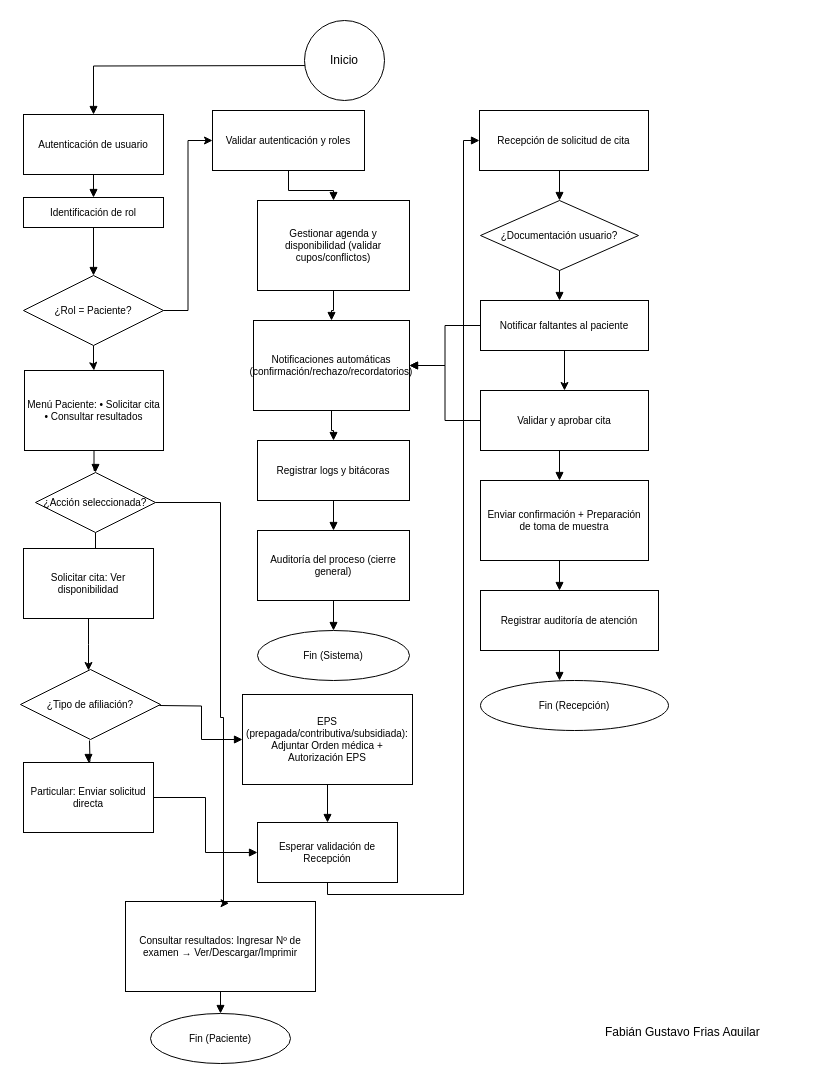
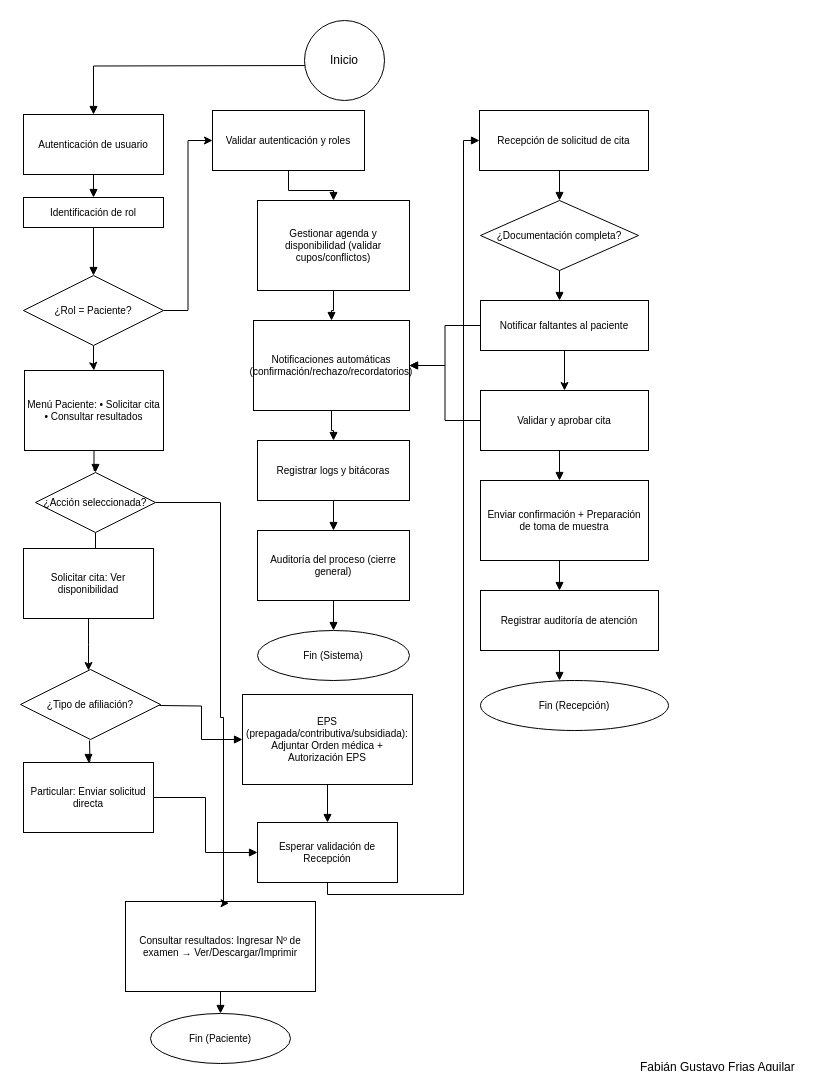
- <mxCell id="17" value="¿Documentación usuario?" style="rhombus;whiteSpace=wrap;html=1;fontFamily=Arial;fontSize=10;strokeColor=#000000;fillColor=#FFFFFF;" vertex="1" parent="1"><mxGeometry x="480" y="200" width="158" height="70" as="geometry" /></mxCell>
+ <mxCell id="17" value="¿Documentación completa?" style="rhombus;whiteSpace=wrap;html=1;fontFamily=Arial;fontSize=10;strokeColor=#000000;fillColor=#FFFFFF;" vertex="1" parent="1"><mxGeometry x="480" y="200" width="158" height="70" as="geometry" /></mxCell>
- <mxCell id="55" value="&lt;h1 style=&quot;margin-top: 0px;&quot;&gt;&lt;br&gt;&lt;/h1&gt;&lt;p&gt;Fabián Gustavo Frias Aguilar&lt;/p&gt;" style="text;html=1;whiteSpace=wrap;overflow=hidden;rounded=0;" vertex="1" parent="1"><mxGeometry x="603" y="973" width="180" height="60" as="geometry" /></mxCell>
+ <mxCell id="55" value="&lt;h1 style=&quot;margin-top: 0px;&quot;&gt;&lt;br&gt;&lt;/h1&gt;&lt;p&gt;Fabián Gustavo Frias Aguilar&lt;/p&gt;" style="text;html=1;whiteSpace=wrap;overflow=hidden;rounded=0;" vertex="1" parent="1"><mxGeometry x="638" y="1008" width="180" height="60" as="geometry" /></mxCell>
